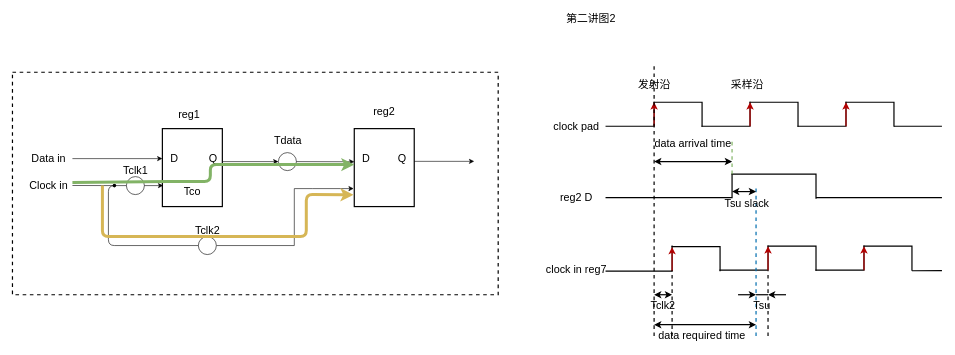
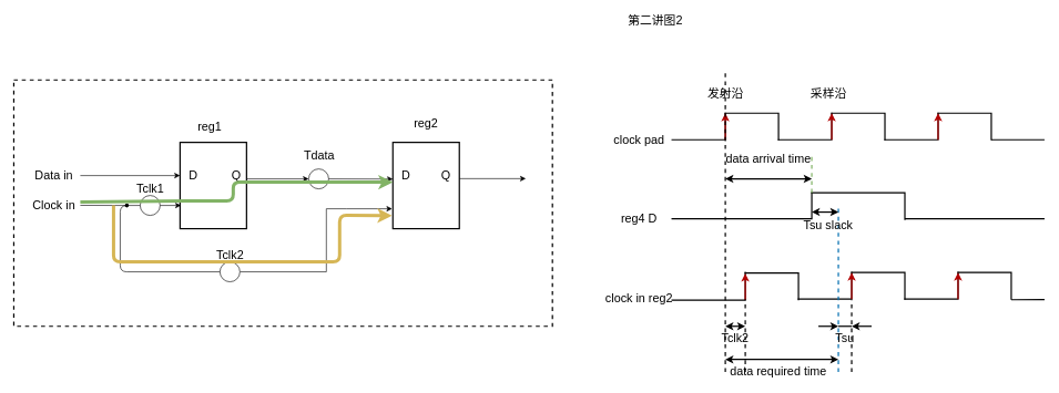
- <mxCell id="25" value="Tco" style="text;html=1;strokeColor=none;fillColor=none;align=center;verticalAlign=middle;whiteSpace=wrap;rounded=0;fontSize=18;" vertex="1" parent="1"><mxGeometry x="300" y="309" width="40" height="20" as="geometry" /></mxCell>
- <mxCell id="48" value="reg2 D" style="text;html=1;align=center;verticalAlign=middle;resizable=0;points=[];autosize=1;strokeColor=none;fontSize=18;" vertex="1" parent="1"><mxGeometry x="925" y="315" width="70" height="30" as="geometry" /></mxCell>
+ <mxCell id="48" value="reg4 D" style="text;html=1;align=center;verticalAlign=middle;resizable=0;points=[];autosize=1;strokeColor=none;fontSize=18;" vertex="1" parent="1"><mxGeometry x="925" y="315" width="70" height="30" as="geometry" /></mxCell>
- <mxCell id="51" value="clock in reg7" style="text;html=1;align=center;verticalAlign=middle;resizable=0;points=[];autosize=1;strokeColor=none;fontSize=18;" vertex="1" parent="1"><mxGeometry x="900" y="435" width="120" height="30" as="geometry" /></mxCell>
+ <mxCell id="51" value="clock in reg2" style="text;html=1;align=center;verticalAlign=middle;resizable=0;points=[];autosize=1;strokeColor=none;fontSize=18;" vertex="1" parent="1"><mxGeometry x="900" y="435" width="120" height="30" as="geometry" /></mxCell>
